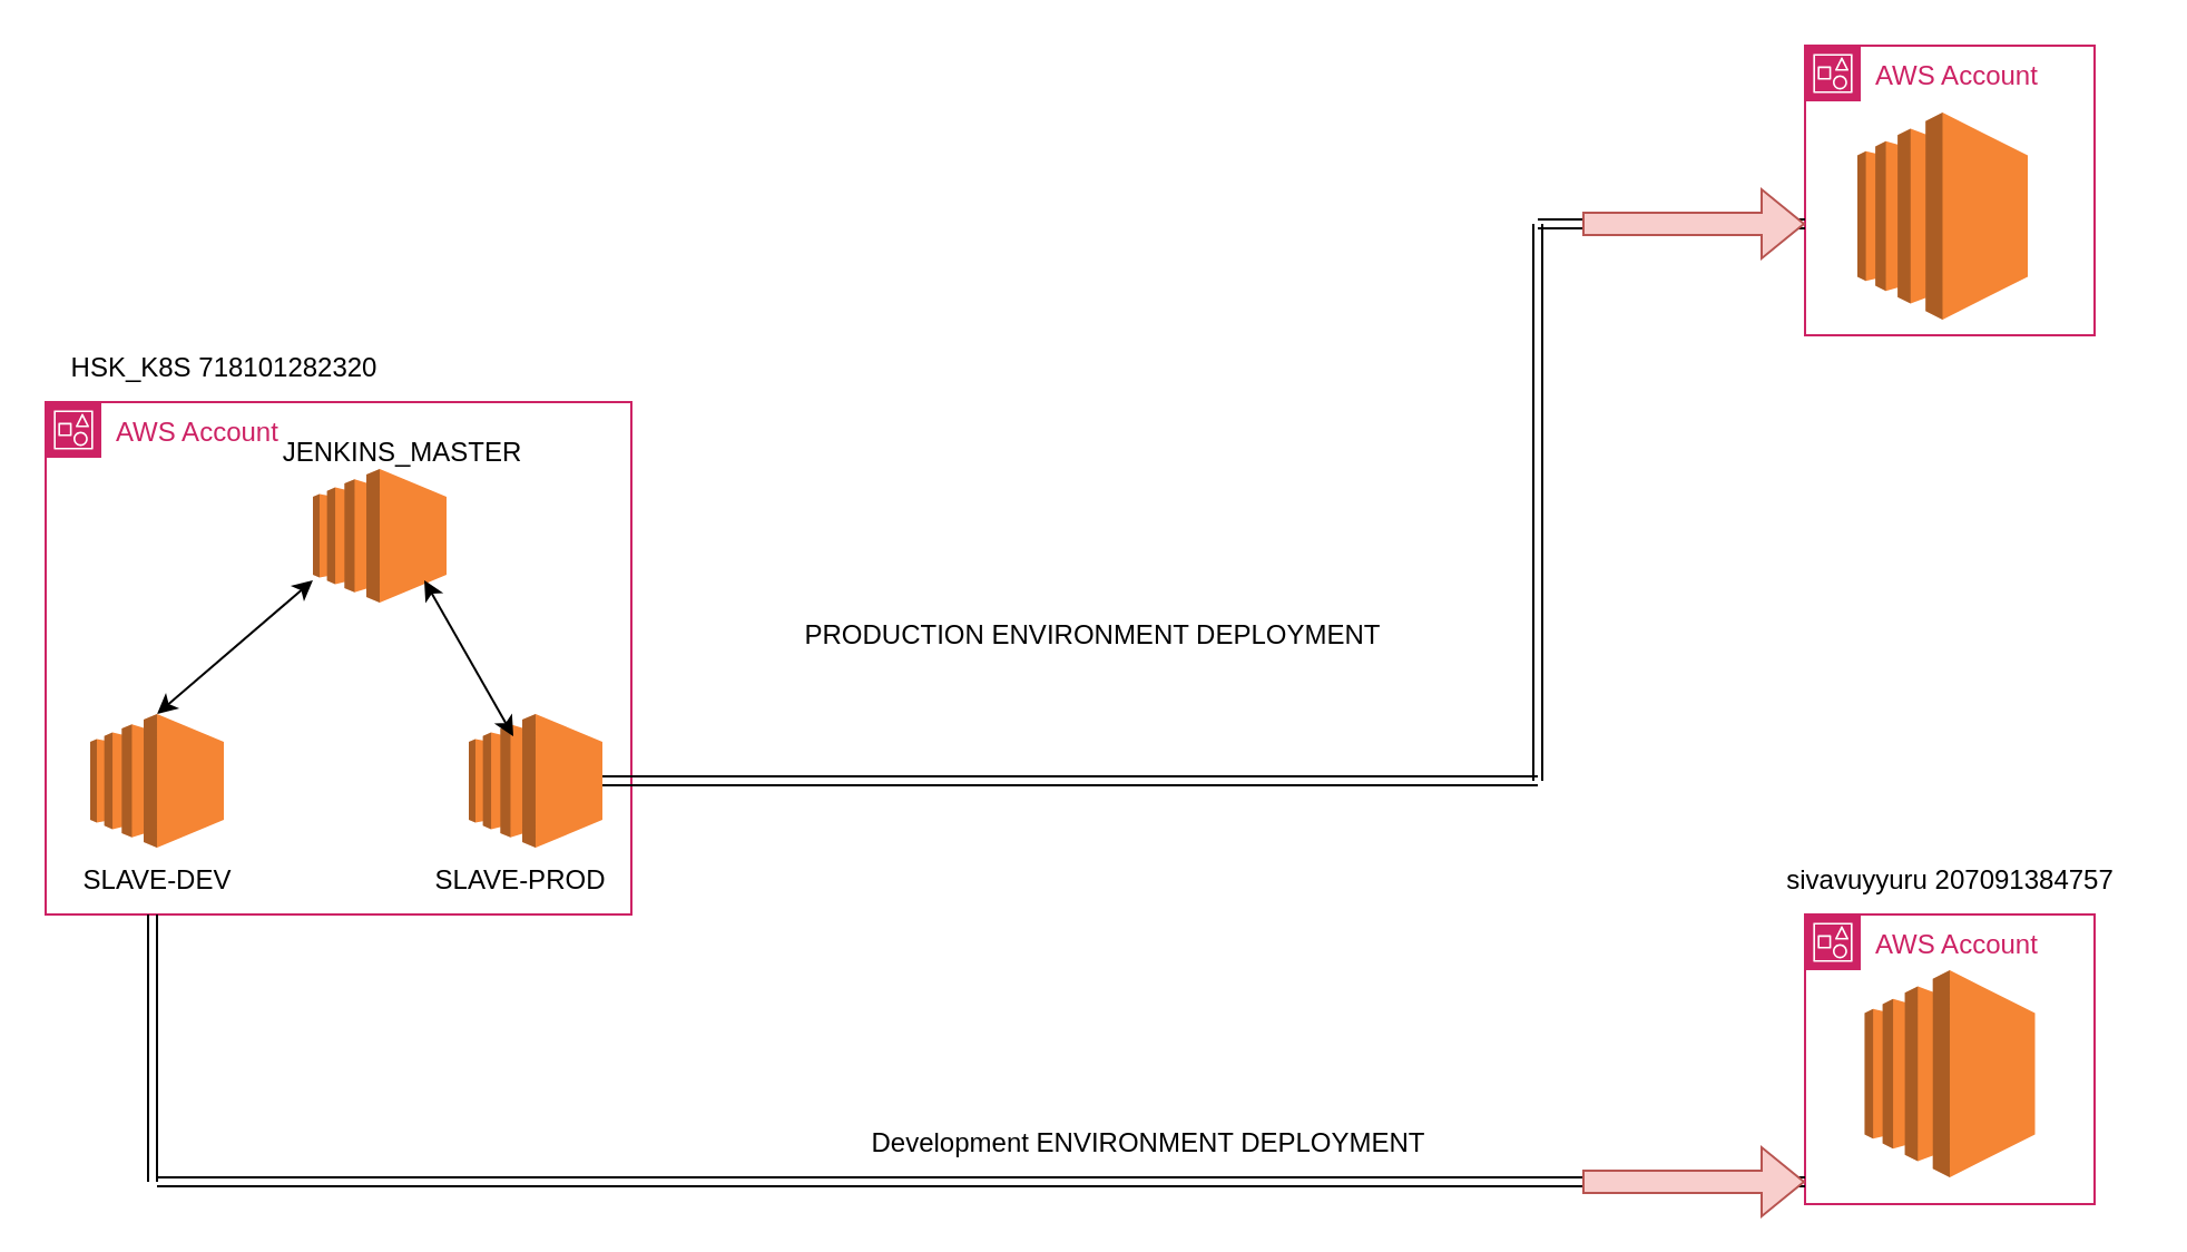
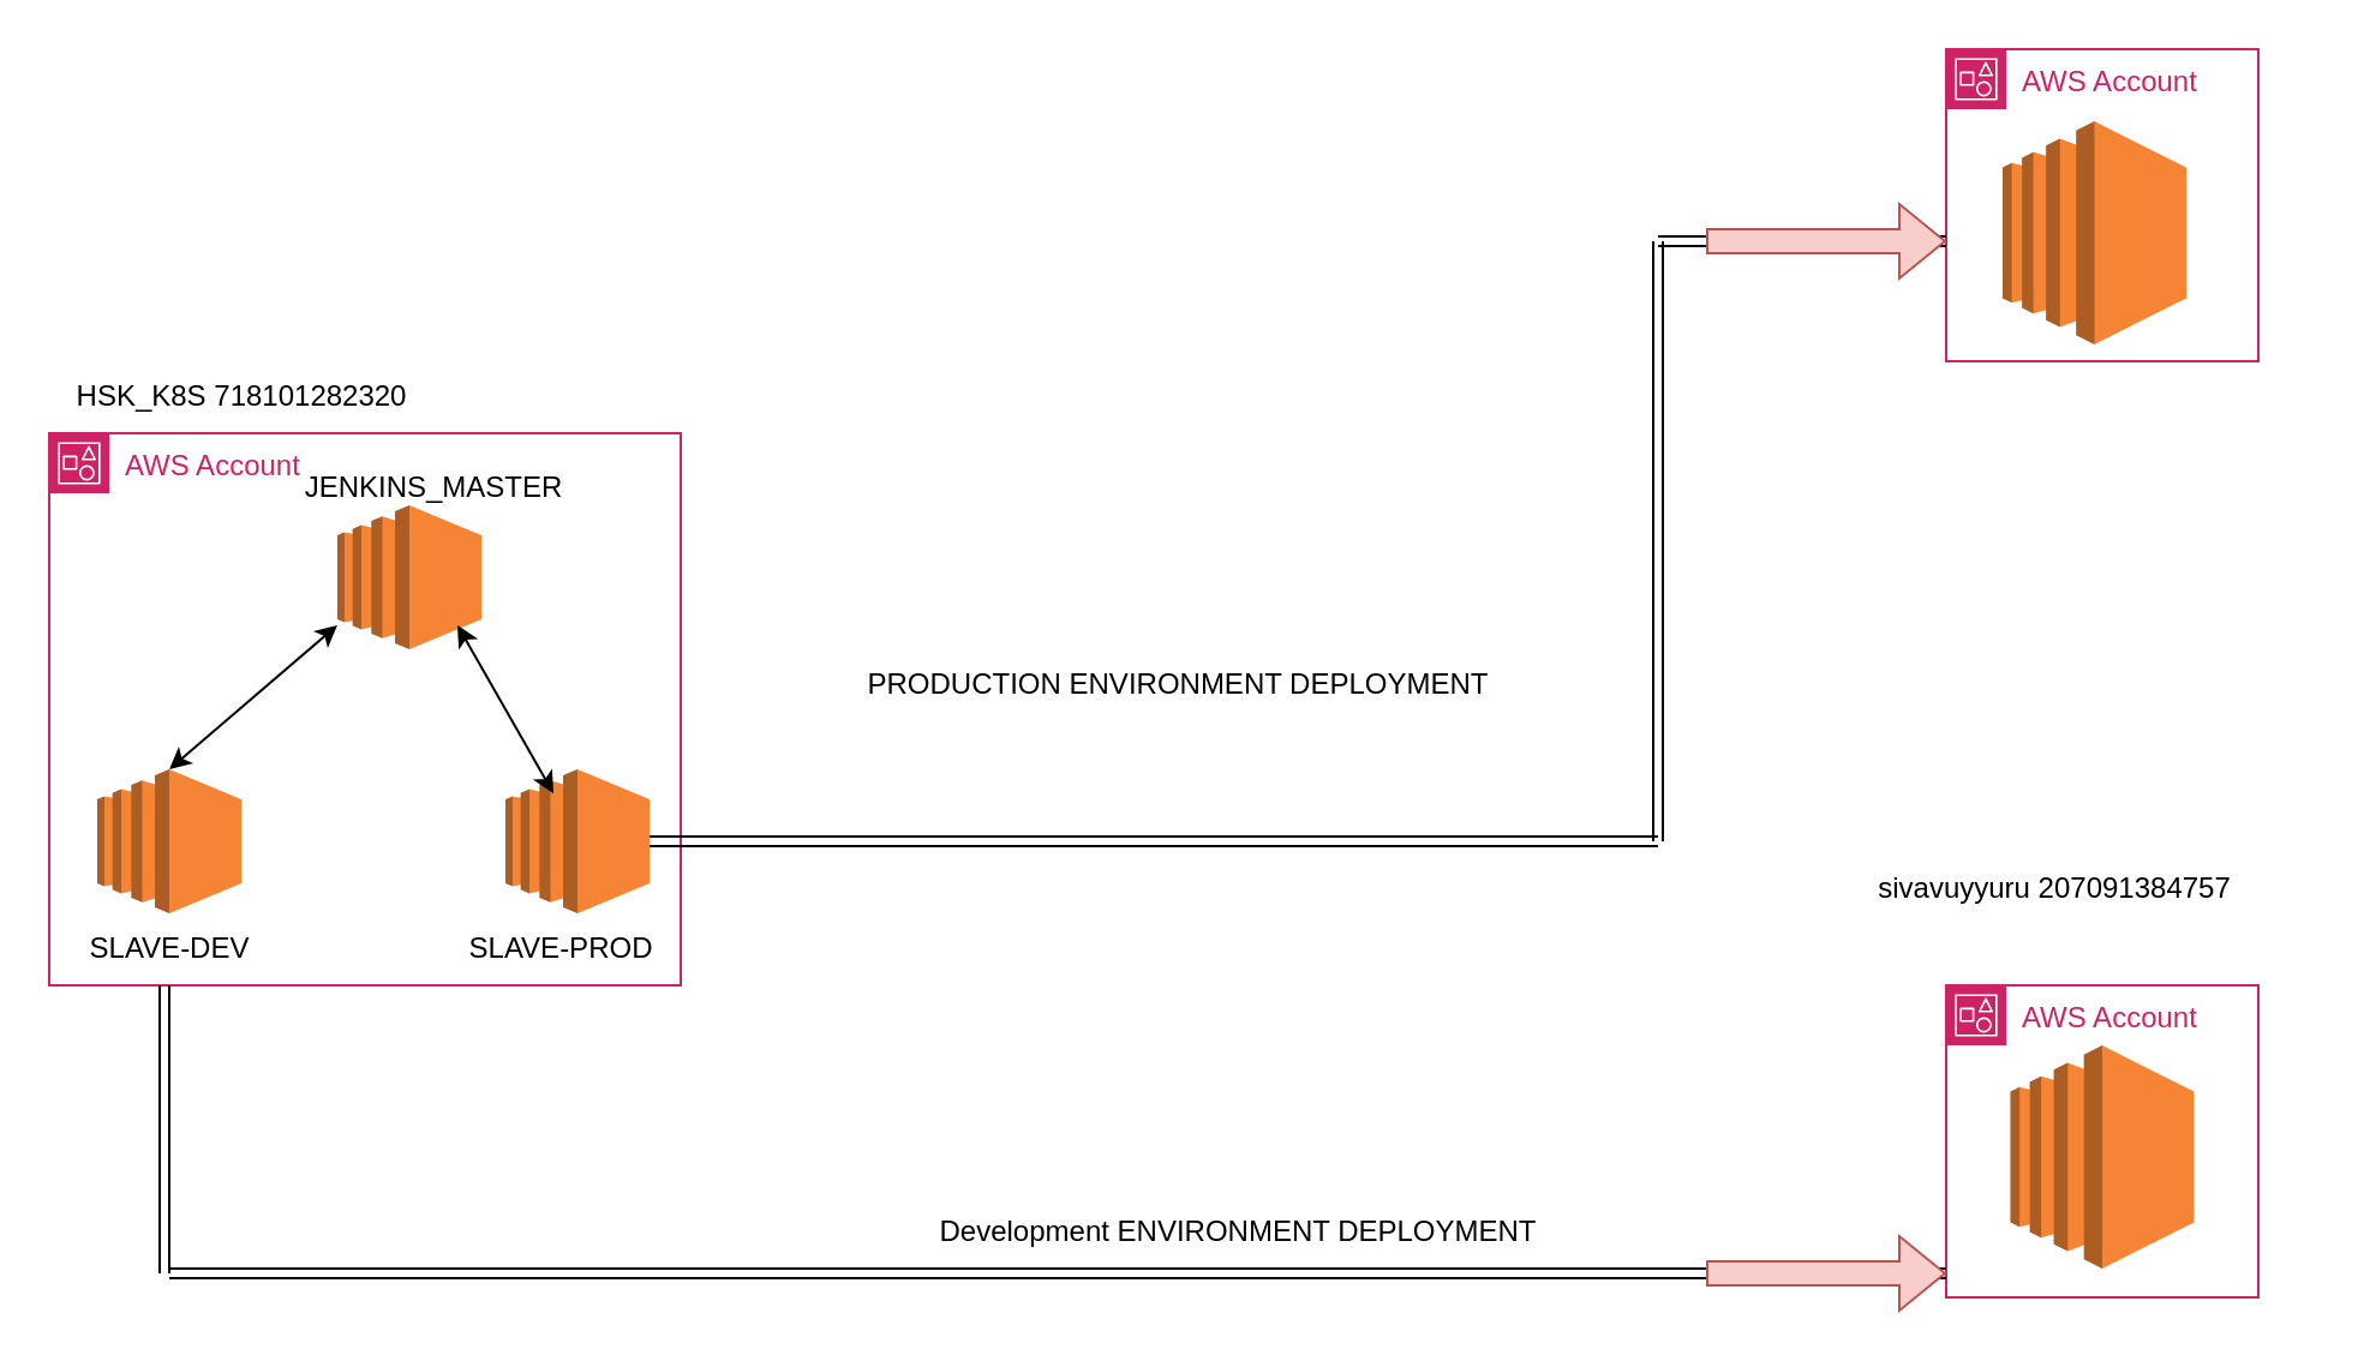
- <mxCell id="15" value="sivavuyyuru&amp;nbsp;207091384757" style="text;html=1;align=center;verticalAlign=middle;resizable=0;points=[];autosize=1;strokeColor=none;fillColor=none;" vertex="1" parent="1"><mxGeometry x="790" y="380" width="170" height="30" as="geometry" /></mxCell>
+ <mxCell id="15" value="sivavuyyuru&amp;nbsp;207091384757" style="text;html=1;align=center;verticalAlign=middle;resizable=0;points=[];autosize=1;strokeColor=none;fillColor=none;" vertex="1" parent="1"><mxGeometry x="770" y="355" width="170" height="30" as="geometry" /></mxCell>
